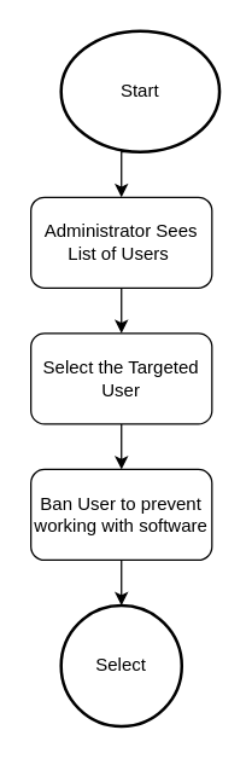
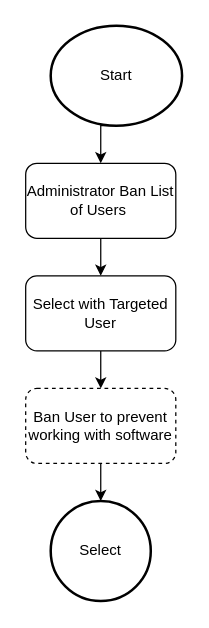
- <mxCell id="6" value="Administrator Sees List of Users&amp;nbsp;" style="rounded=1;whiteSpace=wrap;html=1;strokeWidth=1;" vertex="1" parent="1"><mxGeometry x="20" y="130" width="120" height="60" as="geometry" /></mxCell>
+ <mxCell id="6" value="Administrator Ban List of Users&amp;nbsp;" style="rounded=1;whiteSpace=wrap;html=1;strokeWidth=1;" vertex="1" parent="1"><mxGeometry x="20" y="130" width="120" height="60" as="geometry" /></mxCell>
- <mxCell id="8" value="Select the Targeted User" style="rounded=1;whiteSpace=wrap;html=1;strokeWidth=1;" vertex="1" parent="1"><mxGeometry x="20" y="220" width="120" height="60" as="geometry" /></mxCell>
+ <mxCell id="8" value="Select with Targeted User" style="rounded=1;whiteSpace=wrap;html=1;strokeWidth=1;" vertex="1" parent="1"><mxGeometry x="20" y="220" width="120" height="60" as="geometry" /></mxCell>
- <mxCell id="10" value="Ban User to prevent working with software" style="rounded=1;whiteSpace=wrap;html=1;strokeWidth=1;" vertex="1" parent="1"><mxGeometry x="20" y="310" width="120" height="60" as="geometry" /></mxCell>
+ <mxCell id="10" value="Ban User to prevent working with software" style="rounded=1;whiteSpace=wrap;html=1;strokeWidth=1;dashed=1;" vertex="1" parent="1"><mxGeometry x="20" y="310" width="120" height="60" as="geometry" /></mxCell>
